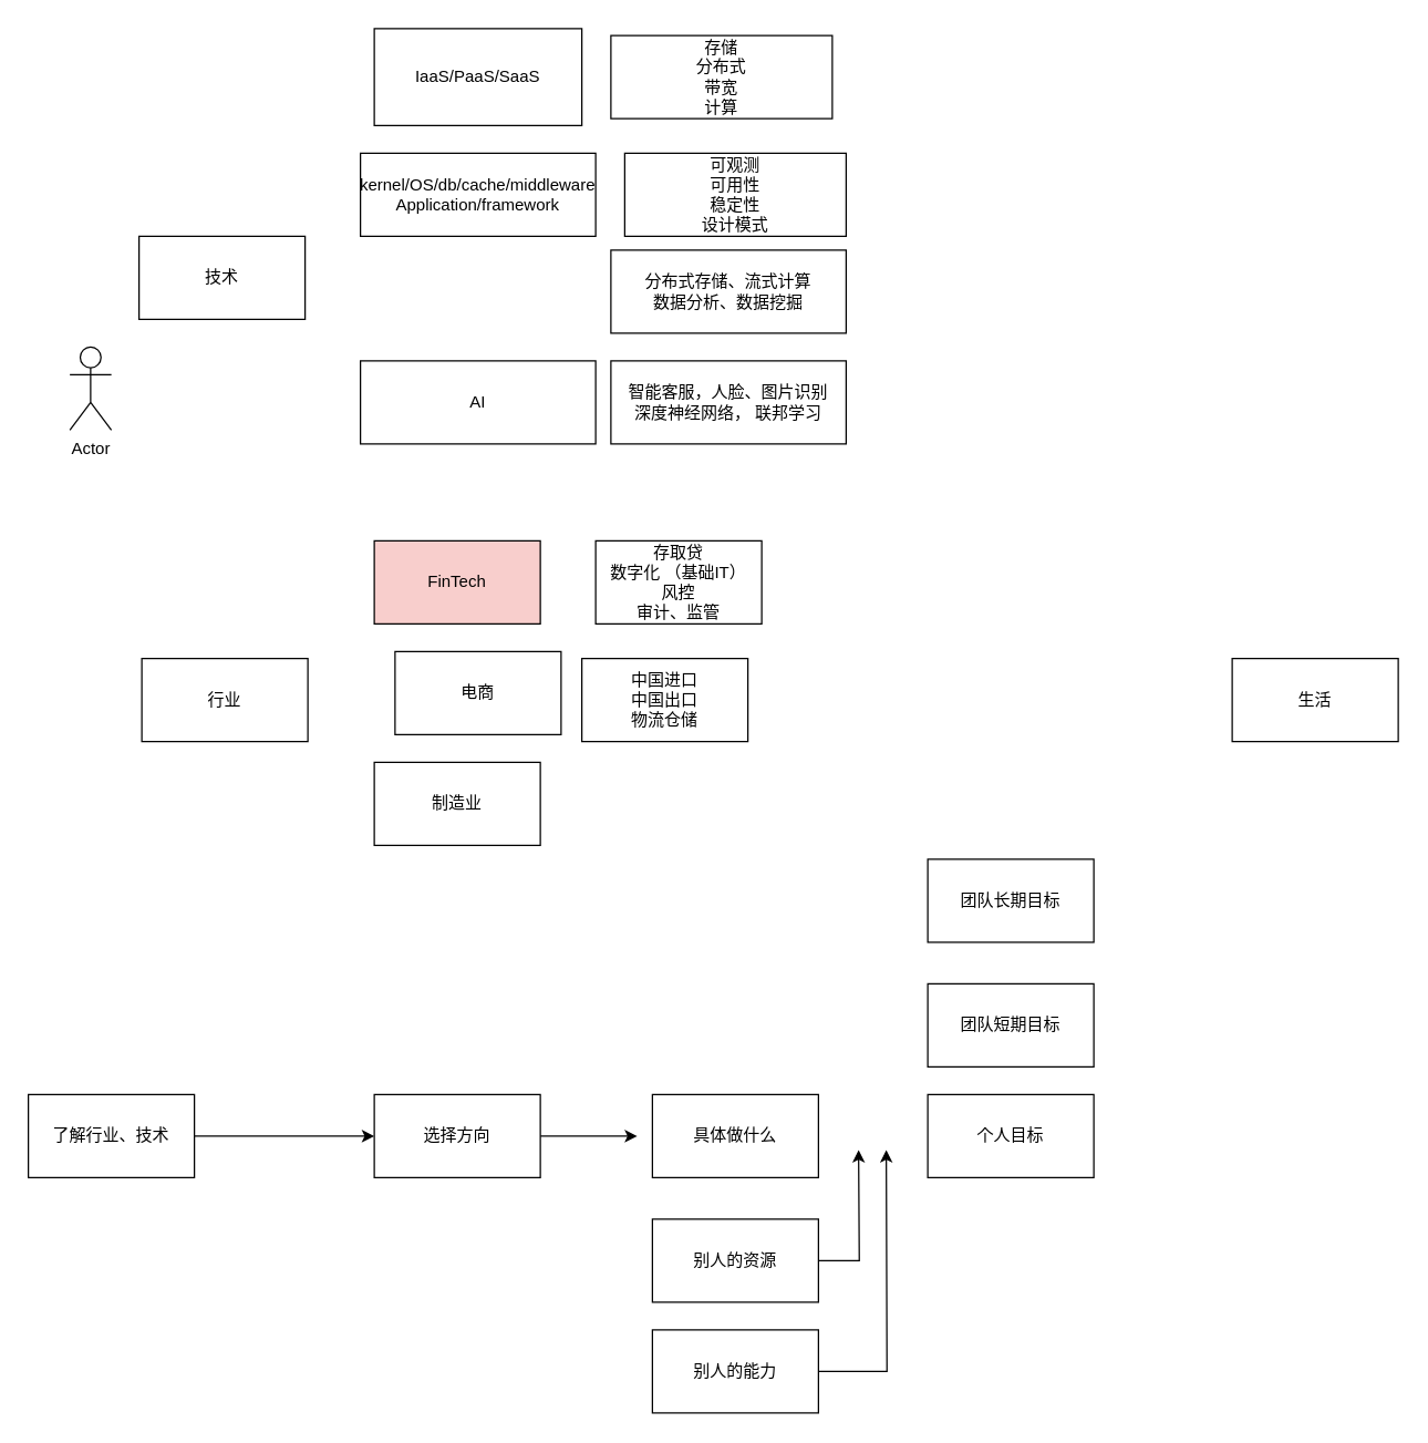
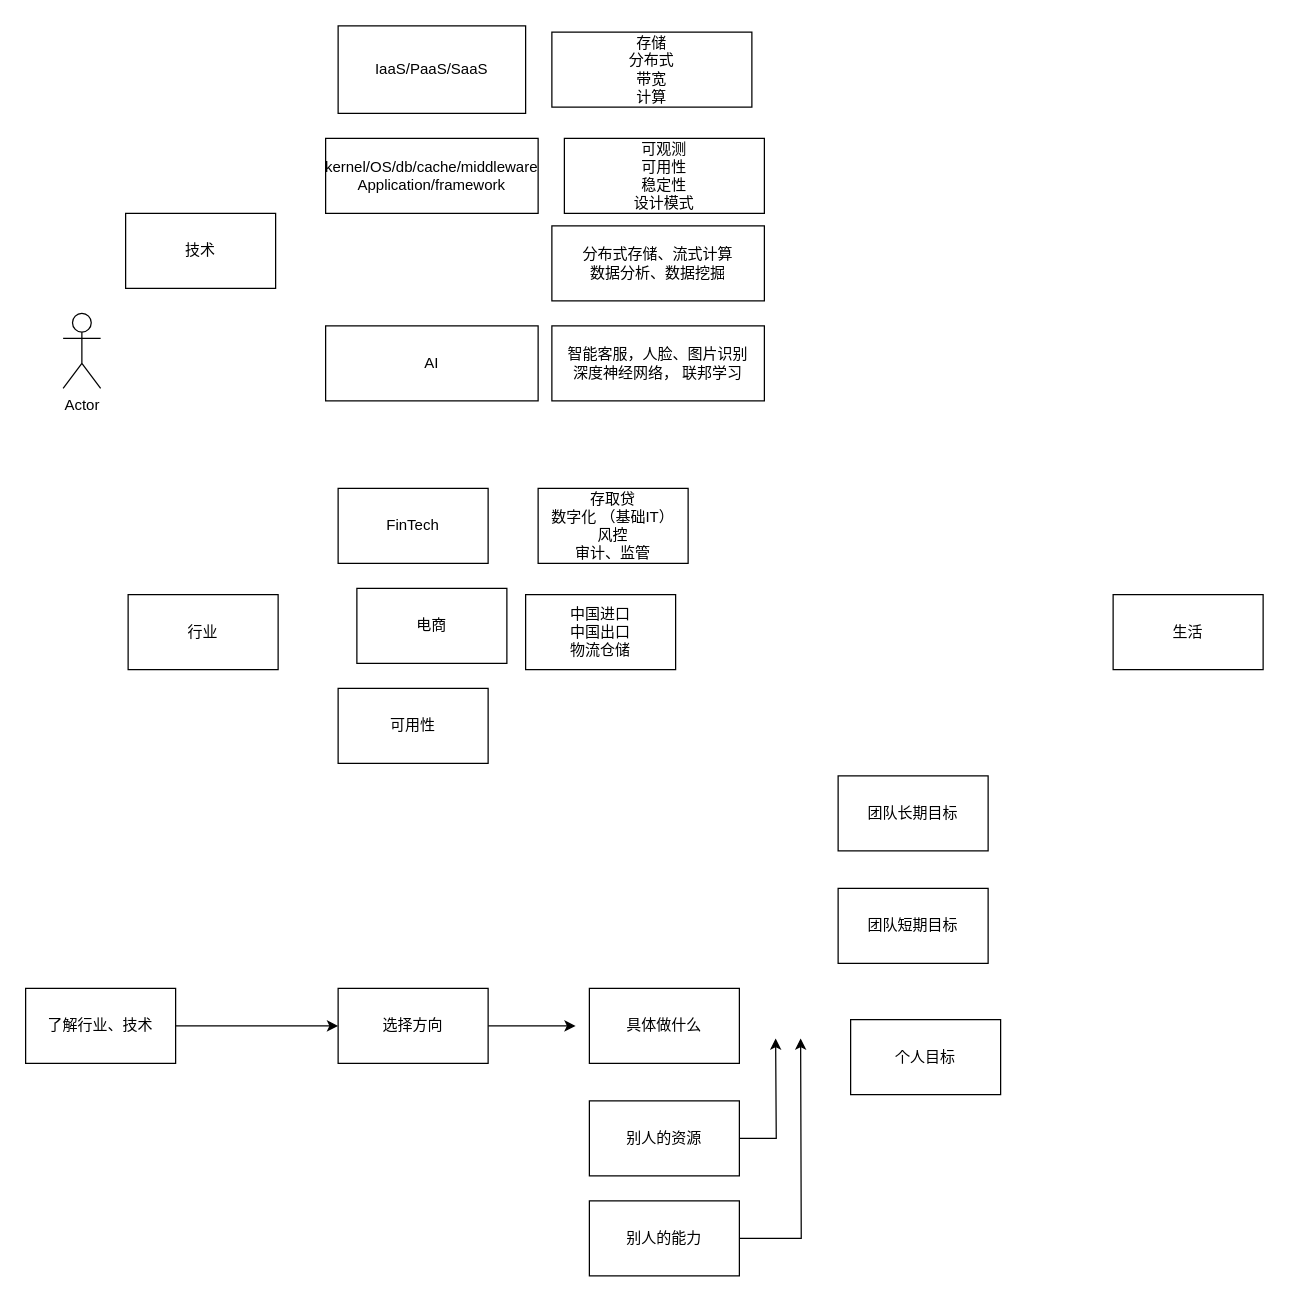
- <mxCell id="18" value="FinTech" style="rounded=0;whiteSpace=wrap;html=1;fillColor=#f8cecc;" vertex="1" parent="1"><mxGeometry x="270" y="390" width="120" height="60" as="geometry" /></mxCell>
+ <mxCell id="18" value="FinTech" style="rounded=0;whiteSpace=wrap;html=1;" vertex="1" parent="1"><mxGeometry x="270" y="390" width="120" height="60" as="geometry" /></mxCell>
- <mxCell id="20" value="制造业" style="rounded=0;whiteSpace=wrap;html=1;" vertex="1" parent="1"><mxGeometry x="270" y="550" width="120" height="60" as="geometry" /></mxCell>
+ <mxCell id="20" value="可用性" style="rounded=0;whiteSpace=wrap;html=1;" vertex="1" parent="1"><mxGeometry x="270" y="550" width="120" height="60" as="geometry" /></mxCell>
- <mxCell id="17" value="个人目标" style="rounded=0;whiteSpace=wrap;html=1;" vertex="1" parent="1"><mxGeometry x="670" y="790" width="120" height="60" as="geometry" /></mxCell>
+ <mxCell id="17" value="个人目标" style="rounded=0;whiteSpace=wrap;html=1;" vertex="1" parent="1"><mxGeometry x="680" y="815" width="120" height="60" as="geometry" /></mxCell>
